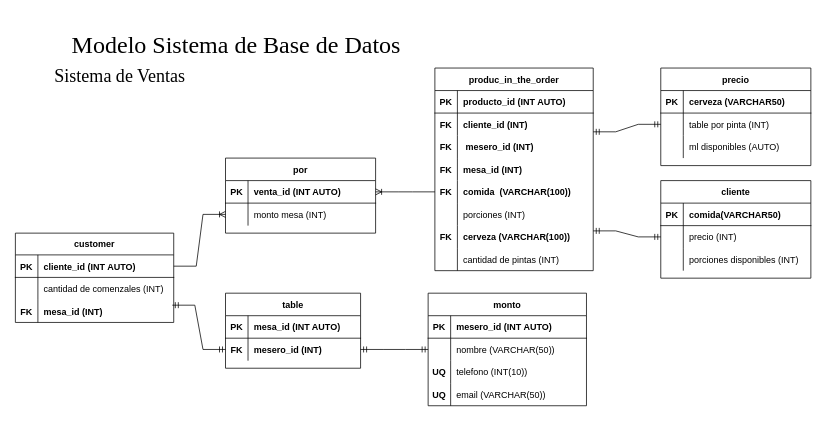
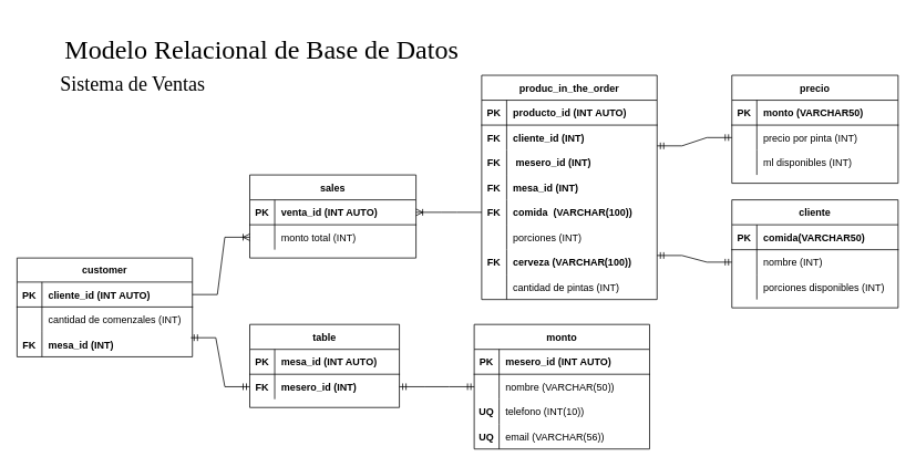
- <mxCell id="39" value="&lt;h1 style=&quot;text-align: left;&quot;&gt;&lt;span style=&quot;font-weight: 400; text-align: center;&quot;&gt;&lt;font style=&quot;font-size: 32px;&quot; face=&quot;Tahoma&quot;&gt;Modelo Sistema de Base de Datos&lt;/font&gt;&lt;/span&gt;&lt;/h1&gt;" style="text;html=1;resizable=0;autosize=1;align=center;verticalAlign=middle;points=[];fillColor=none;strokeColor=none;rounded=0;" parent="1" vertex="1"><mxGeometry x="49" width="530" height="80" as="geometry" y="20" /></mxCell>
+ <mxCell id="39" value="&lt;h1 style=&quot;text-align: left;&quot;&gt;&lt;span style=&quot;font-weight: 400; text-align: center;&quot;&gt;&lt;font style=&quot;font-size: 32px;&quot; face=&quot;Tahoma&quot;&gt;Modelo Relacional de Base de Datos&lt;/font&gt;&lt;/span&gt;&lt;/h1&gt;" style="text;html=1;resizable=0;autosize=1;align=center;verticalAlign=middle;points=[];fillColor=none;strokeColor=none;rounded=0;" parent="1" vertex="1"><mxGeometry x="49" width="530" height="80" as="geometry" y="20" /></mxCell>
- <mxCell id="15" value="cerveza (VARCHAR50)" style="shape=partialRectangle;connectable=0;fillColor=none;top=0;left=0;bottom=0;right=0;align=left;spacingLeft=6;fontStyle=1;overflow=hidden;" parent="13" vertex="1"><mxGeometry x="30" width="170" height="30" as="geometry"><mxRectangle width="170" height="30" as="alternateBounds" /></mxGeometry></mxCell>
+ <mxCell id="15" value="monto (VARCHAR50)" style="shape=partialRectangle;connectable=0;fillColor=none;top=0;left=0;bottom=0;right=0;align=left;spacingLeft=6;fontStyle=1;overflow=hidden;" parent="13" vertex="1"><mxGeometry x="30" width="170" height="30" as="geometry"><mxRectangle width="170" height="30" as="alternateBounds" /></mxGeometry></mxCell>
- <mxCell id="18" value="table por pinta (INT)" style="shape=partialRectangle;connectable=0;fillColor=none;top=0;left=0;bottom=0;right=0;align=left;spacingLeft=6;overflow=hidden;" parent="16" vertex="1"><mxGeometry x="30" width="170" height="30" as="geometry"><mxRectangle width="170" height="30" as="alternateBounds" /></mxGeometry></mxCell>
+ <mxCell id="18" value="precio por pinta (INT)" style="shape=partialRectangle;connectable=0;fillColor=none;top=0;left=0;bottom=0;right=0;align=left;spacingLeft=6;overflow=hidden;" parent="16" vertex="1"><mxGeometry x="30" width="170" height="30" as="geometry"><mxRectangle width="170" height="30" as="alternateBounds" /></mxGeometry></mxCell>
- <mxCell id="21" value="ml disponibles (AUTO)" style="shape=partialRectangle;connectable=0;fillColor=none;top=0;left=0;bottom=0;right=0;align=left;spacingLeft=6;overflow=hidden;" parent="19" vertex="1"><mxGeometry x="30" width="170" height="30" as="geometry"><mxRectangle width="170" height="30" as="alternateBounds" /></mxGeometry></mxCell>
+ <mxCell id="21" value="ml disponibles (INT)" style="shape=partialRectangle;connectable=0;fillColor=none;top=0;left=0;bottom=0;right=0;align=left;spacingLeft=6;overflow=hidden;" parent="19" vertex="1"><mxGeometry x="30" width="170" height="30" as="geometry"><mxRectangle width="170" height="30" as="alternateBounds" /></mxGeometry></mxCell>
- <mxCell id="22" value="por" style="shape=table;startSize=30;container=1;collapsible=1;childLayout=tableLayout;fixedRows=1;rowLines=0;fontStyle=1;align=center;resizeLast=1;" parent="1" vertex="1"><mxGeometry x="300" y="210" width="200" height="100" as="geometry" /></mxCell>
+ <mxCell id="22" value="sales" style="shape=table;startSize=30;container=1;collapsible=1;childLayout=tableLayout;fixedRows=1;rowLines=0;fontStyle=1;align=center;resizeLast=1;" parent="1" vertex="1"><mxGeometry x="300" y="210" width="200" height="100" as="geometry" /></mxCell>
- <mxCell id="28" value="monto mesa (INT)" style="shape=partialRectangle;connectable=0;fillColor=none;top=0;left=0;bottom=0;right=0;align=left;spacingLeft=6;overflow=hidden;" parent="26" vertex="1"><mxGeometry x="30" width="170" height="30" as="geometry"><mxRectangle width="170" height="30" as="alternateBounds" /></mxGeometry></mxCell>
+ <mxCell id="28" value="monto total (INT)" style="shape=partialRectangle;connectable=0;fillColor=none;top=0;left=0;bottom=0;right=0;align=left;spacingLeft=6;overflow=hidden;" parent="26" vertex="1"><mxGeometry x="30" width="170" height="30" as="geometry"><mxRectangle width="170" height="30" as="alternateBounds" /></mxGeometry></mxCell>
- <mxCell id="47" value="precio (INT)" style="shape=partialRectangle;connectable=0;fillColor=none;top=0;left=0;bottom=0;right=0;align=left;spacingLeft=6;overflow=hidden;" vertex="1" parent="45"><mxGeometry x="30" width="170" height="30" as="geometry"><mxRectangle width="170" height="30" as="alternateBounds" /></mxGeometry></mxCell>
+ <mxCell id="47" value="nombre (INT)" style="shape=partialRectangle;connectable=0;fillColor=none;top=0;left=0;bottom=0;right=0;align=left;spacingLeft=6;overflow=hidden;" vertex="1" parent="45"><mxGeometry x="30" width="170" height="30" as="geometry"><mxRectangle width="170" height="30" as="alternateBounds" /></mxGeometry></mxCell>
- <mxCell id="91" value="email (VARCHAR(50))" style="shape=partialRectangle;connectable=0;fillColor=none;top=0;left=0;bottom=0;right=0;align=left;spacingLeft=6;overflow=hidden;" vertex="1" parent="89"><mxGeometry x="30" width="181" height="30" as="geometry"><mxRectangle width="181" height="30" as="alternateBounds" /></mxGeometry></mxCell>
+ <mxCell id="91" value="email (VARCHAR(56))" style="shape=partialRectangle;connectable=0;fillColor=none;top=0;left=0;bottom=0;right=0;align=left;spacingLeft=6;overflow=hidden;" vertex="1" parent="89"><mxGeometry x="30" width="181" height="30" as="geometry"><mxRectangle width="181" height="30" as="alternateBounds" /></mxGeometry></mxCell>
